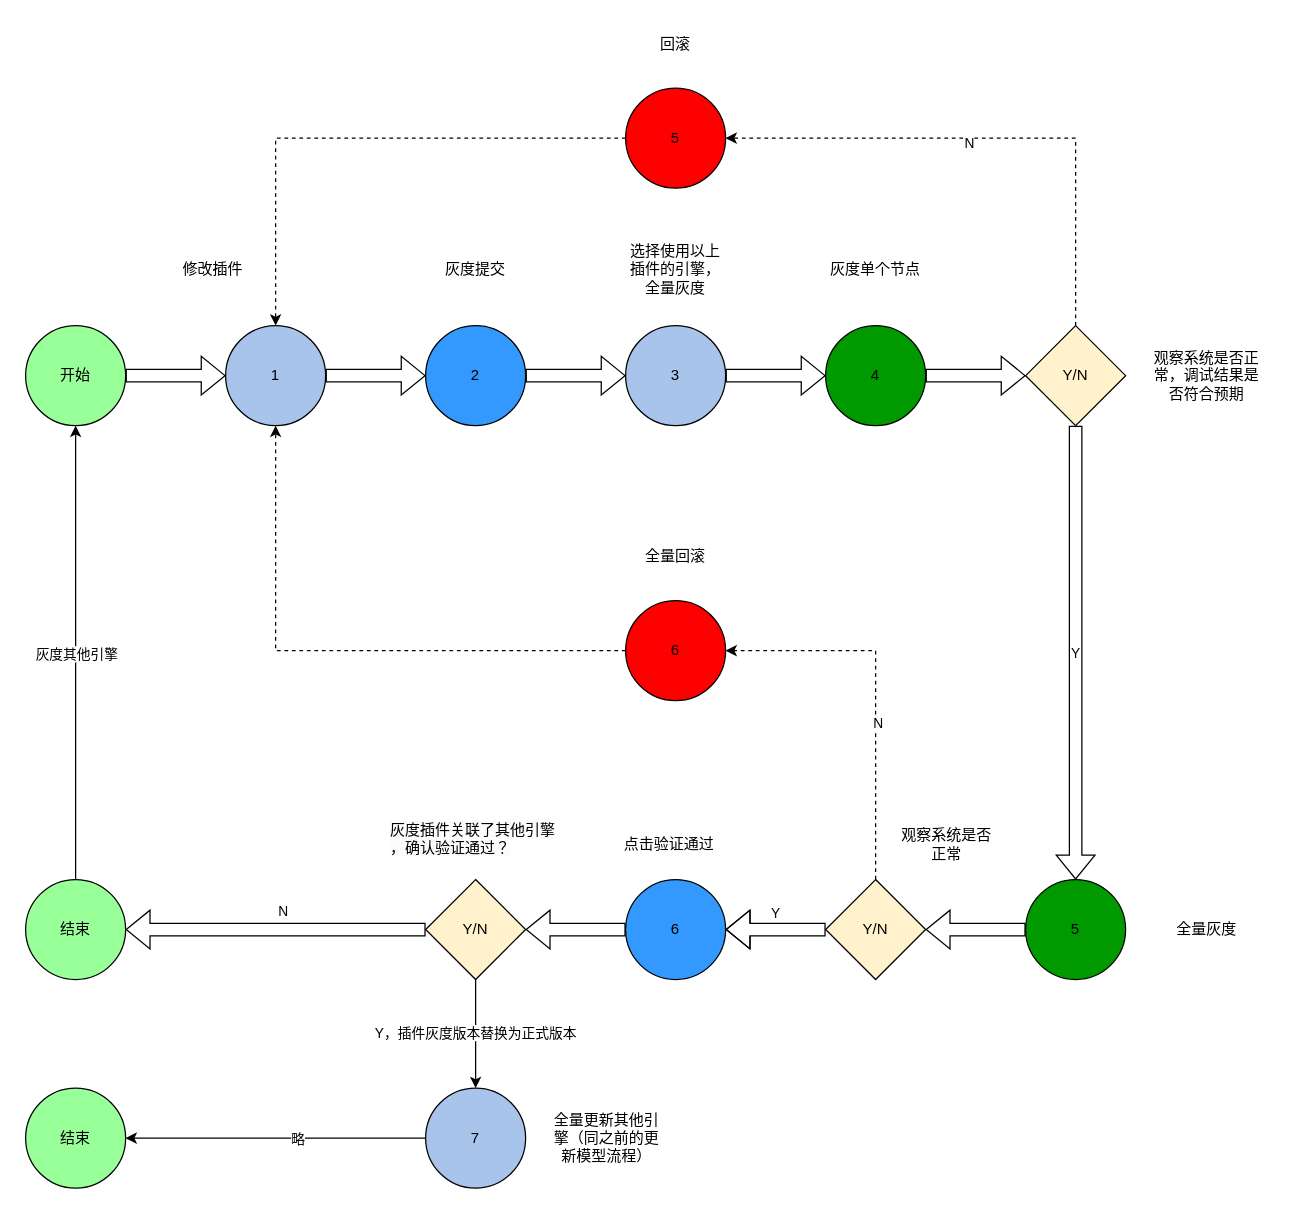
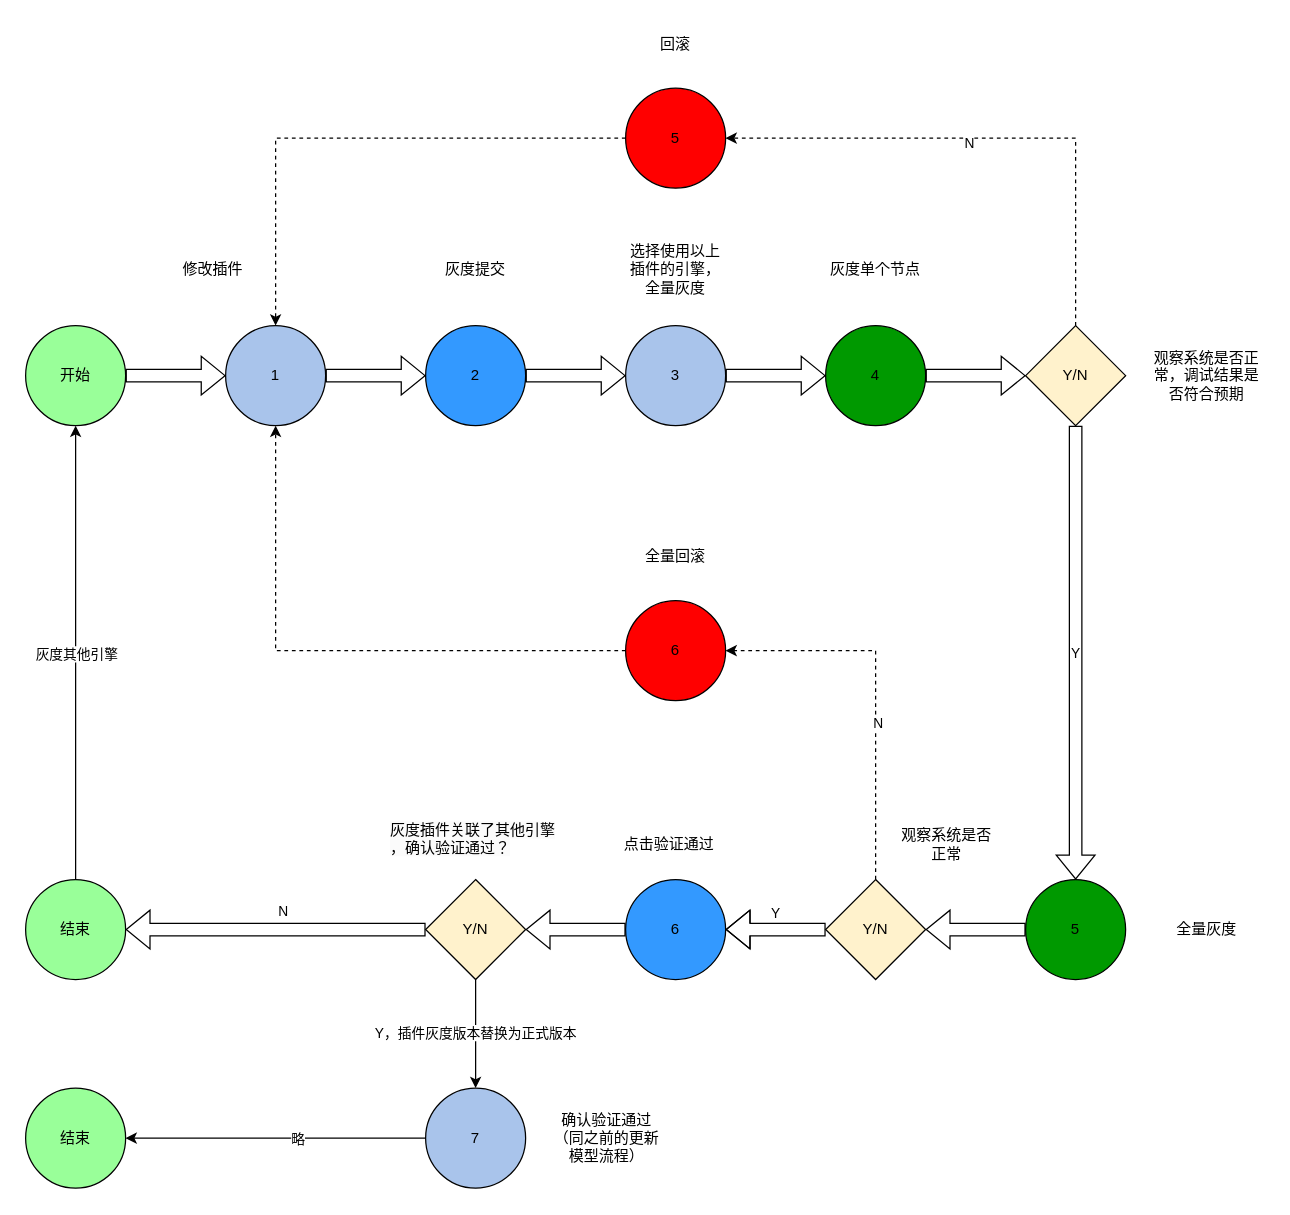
- <mxCell id="46" value="全量更新其他引擎（同之前的更新模型流程）" style="text;html=1;strokeColor=none;fillColor=none;align=center;verticalAlign=middle;whiteSpace=wrap;rounded=0;" parent="1" vertex="1"><mxGeometry x="440" y="895" width="90" height="30" as="geometry" /></mxCell>
+ <mxCell id="46" value="确认验证通过（同之前的更新模型流程）" style="text;html=1;strokeColor=none;fillColor=none;align=center;verticalAlign=middle;whiteSpace=wrap;rounded=0;" parent="1" vertex="1"><mxGeometry x="440" y="895" width="90" height="30" as="geometry" /></mxCell>
